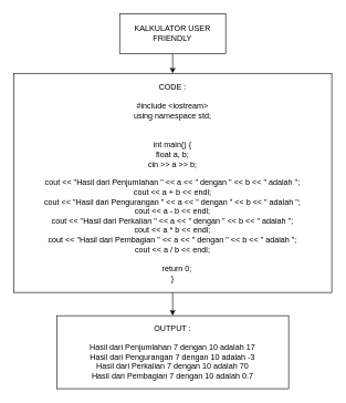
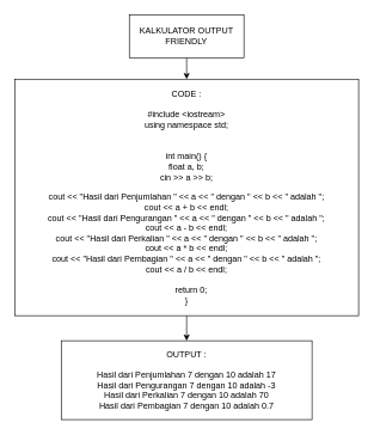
- <mxCell id="3" value="KALKULATOR USER FRIENDLY" style="rounded=0;whiteSpace=wrap;html=1;" vertex="1" parent="1"><mxGeometry x="180" y="20" width="160" height="60" as="geometry" /></mxCell>
+ <mxCell id="3" value="KALKULATOR OUTPUT FRIENDLY" style="rounded=0;whiteSpace=wrap;html=1;" vertex="1" parent="1"><mxGeometry x="180" y="20" width="160" height="60" as="geometry" /></mxCell>
